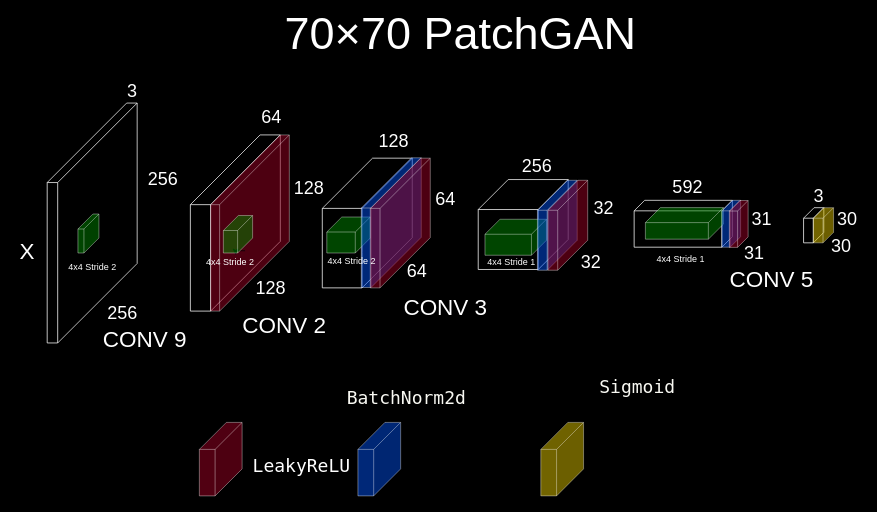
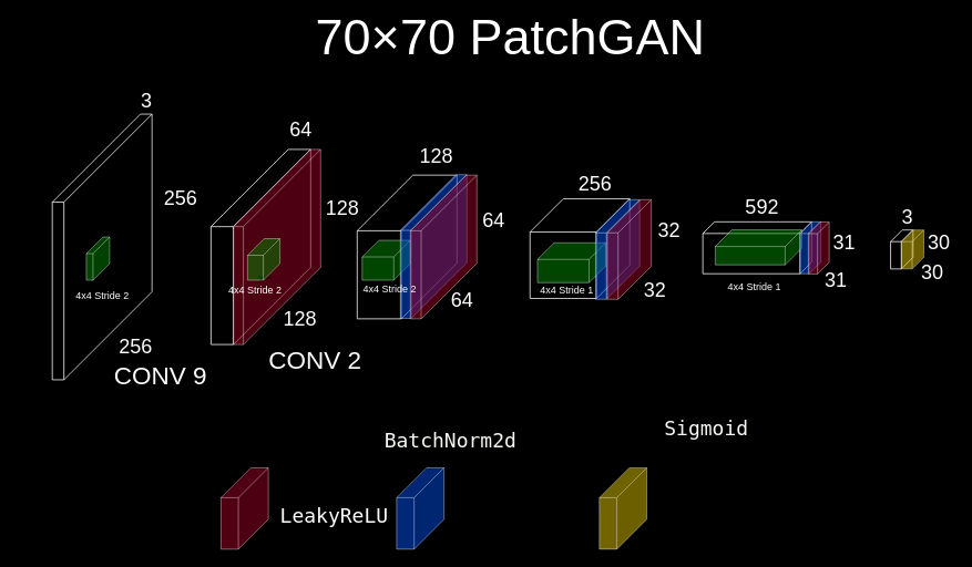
- <mxCell id="50" value="X" style="text;html=1;align=center;verticalAlign=middle;resizable=0;points=[];autosize=1;fontColor=#FFFFFF;fontSize=30;" parent="1" vertex="1"><mxGeometry x="20" y="315" width="30" height="40" as="geometry" /></mxCell>
- <mxCell id="48" value="CONV 5&lt;br&gt;" style="text;html=1;align=center;verticalAlign=middle;resizable=0;points=[];autosize=1;fontColor=#FFFFFF;fontSize=30;" parent="1" vertex="1"><mxGeometry x="967" y="352" width="122" height="40" as="geometry" /></mxCell>
- <mxCell id="47" value="CONV 3" style="text;html=1;align=center;verticalAlign=middle;resizable=0;points=[];autosize=1;fontColor=#FFFFFF;fontSize=30;" parent="1" vertex="1"><mxGeometry x="532" y="389" width="122" height="40" as="geometry" /></mxCell>
